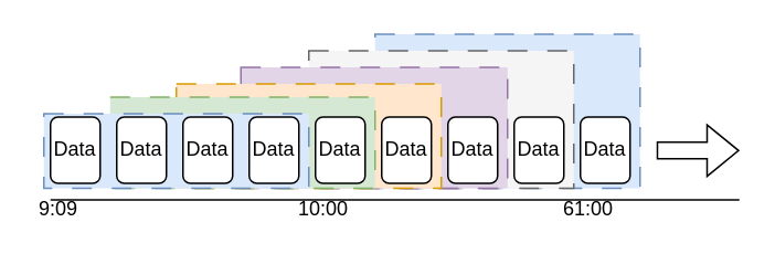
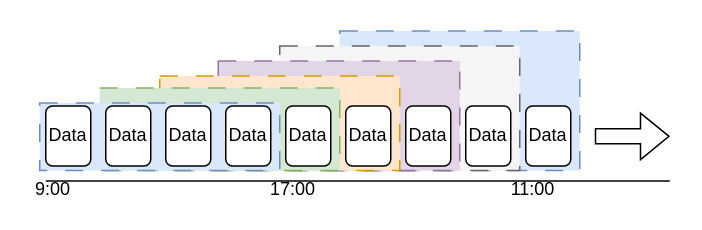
- <mxCell id="18" value="9:09" style="text;html=1;strokeColor=none;fillColor=none;align=center;verticalAlign=middle;whiteSpace=wrap;rounded=0;" vertex="1" parent="1"><mxGeometry x="20" y="121" width="30" height="10" as="geometry" /></mxCell>
+ <mxCell id="18" value="9:00" style="text;html=1;strokeColor=none;fillColor=none;align=center;verticalAlign=middle;whiteSpace=wrap;rounded=0;" vertex="1" parent="1"><mxGeometry x="20" y="121" width="30" height="10" as="geometry" /></mxCell>
- <mxCell id="19" value="10:00" style="text;html=1;strokeColor=none;fillColor=none;align=center;verticalAlign=middle;whiteSpace=wrap;rounded=0;" vertex="1" parent="1"><mxGeometry x="180" y="121" width="30" height="10" as="geometry" /></mxCell>
+ <mxCell id="19" value="17:00" style="text;html=1;strokeColor=none;fillColor=none;align=center;verticalAlign=middle;whiteSpace=wrap;rounded=0;" vertex="1" parent="1"><mxGeometry x="180" y="121" width="30" height="10" as="geometry" /></mxCell>
- <mxCell id="20" value="61:00" style="text;html=1;strokeColor=none;fillColor=none;align=center;verticalAlign=middle;whiteSpace=wrap;rounded=0;" vertex="1" parent="1"><mxGeometry x="340" y="121" width="30" height="10" as="geometry" /></mxCell>
+ <mxCell id="20" value="11:00" style="text;html=1;strokeColor=none;fillColor=none;align=center;verticalAlign=middle;whiteSpace=wrap;rounded=0;" vertex="1" parent="1"><mxGeometry x="340" y="121" width="30" height="10" as="geometry" /></mxCell>
